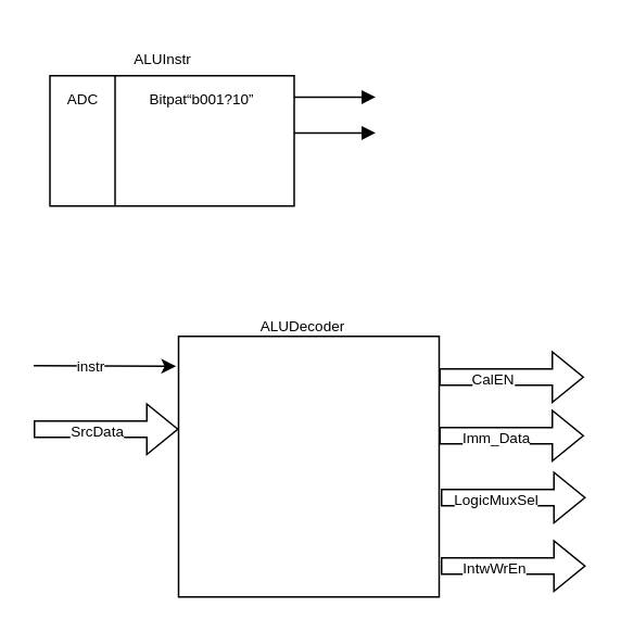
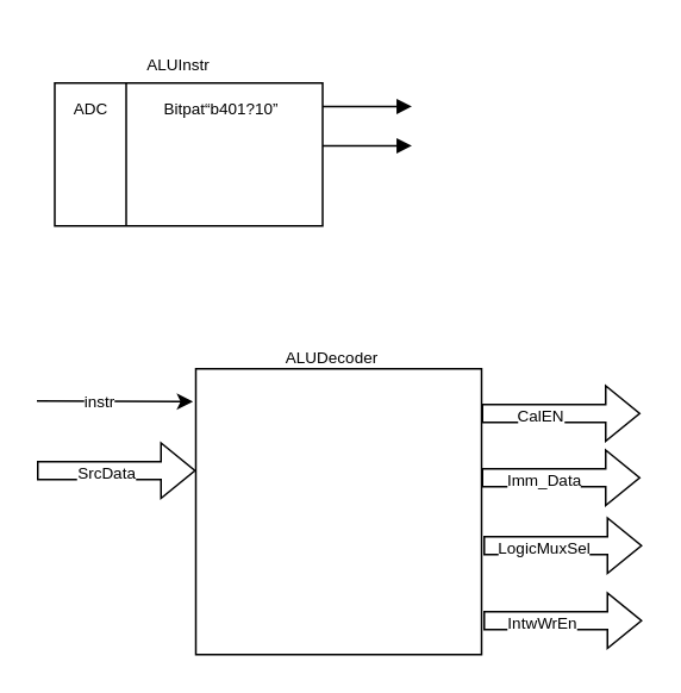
- <mxCell id="5" value="&lt;font style=&quot;font-size: 9px;&quot;&gt;Bitpat“b001?10”&lt;/font&gt;" style="text;html=1;resizable=0;autosize=1;align=center;verticalAlign=middle;points=[];fillColor=none;strokeColor=none;rounded=0;" vertex="1" parent="3"><mxGeometry x="38" y="-1" width="110" height="30" as="geometry" /></mxCell>
+ <mxCell id="5" value="&lt;font style=&quot;font-size: 9px;&quot;&gt;Bitpat“b401?10”&lt;/font&gt;" style="text;html=1;resizable=0;autosize=1;align=center;verticalAlign=middle;points=[];fillColor=none;strokeColor=none;rounded=0;" vertex="1" parent="3"><mxGeometry x="38" y="-1" width="110" height="30" as="geometry" /></mxCell>
